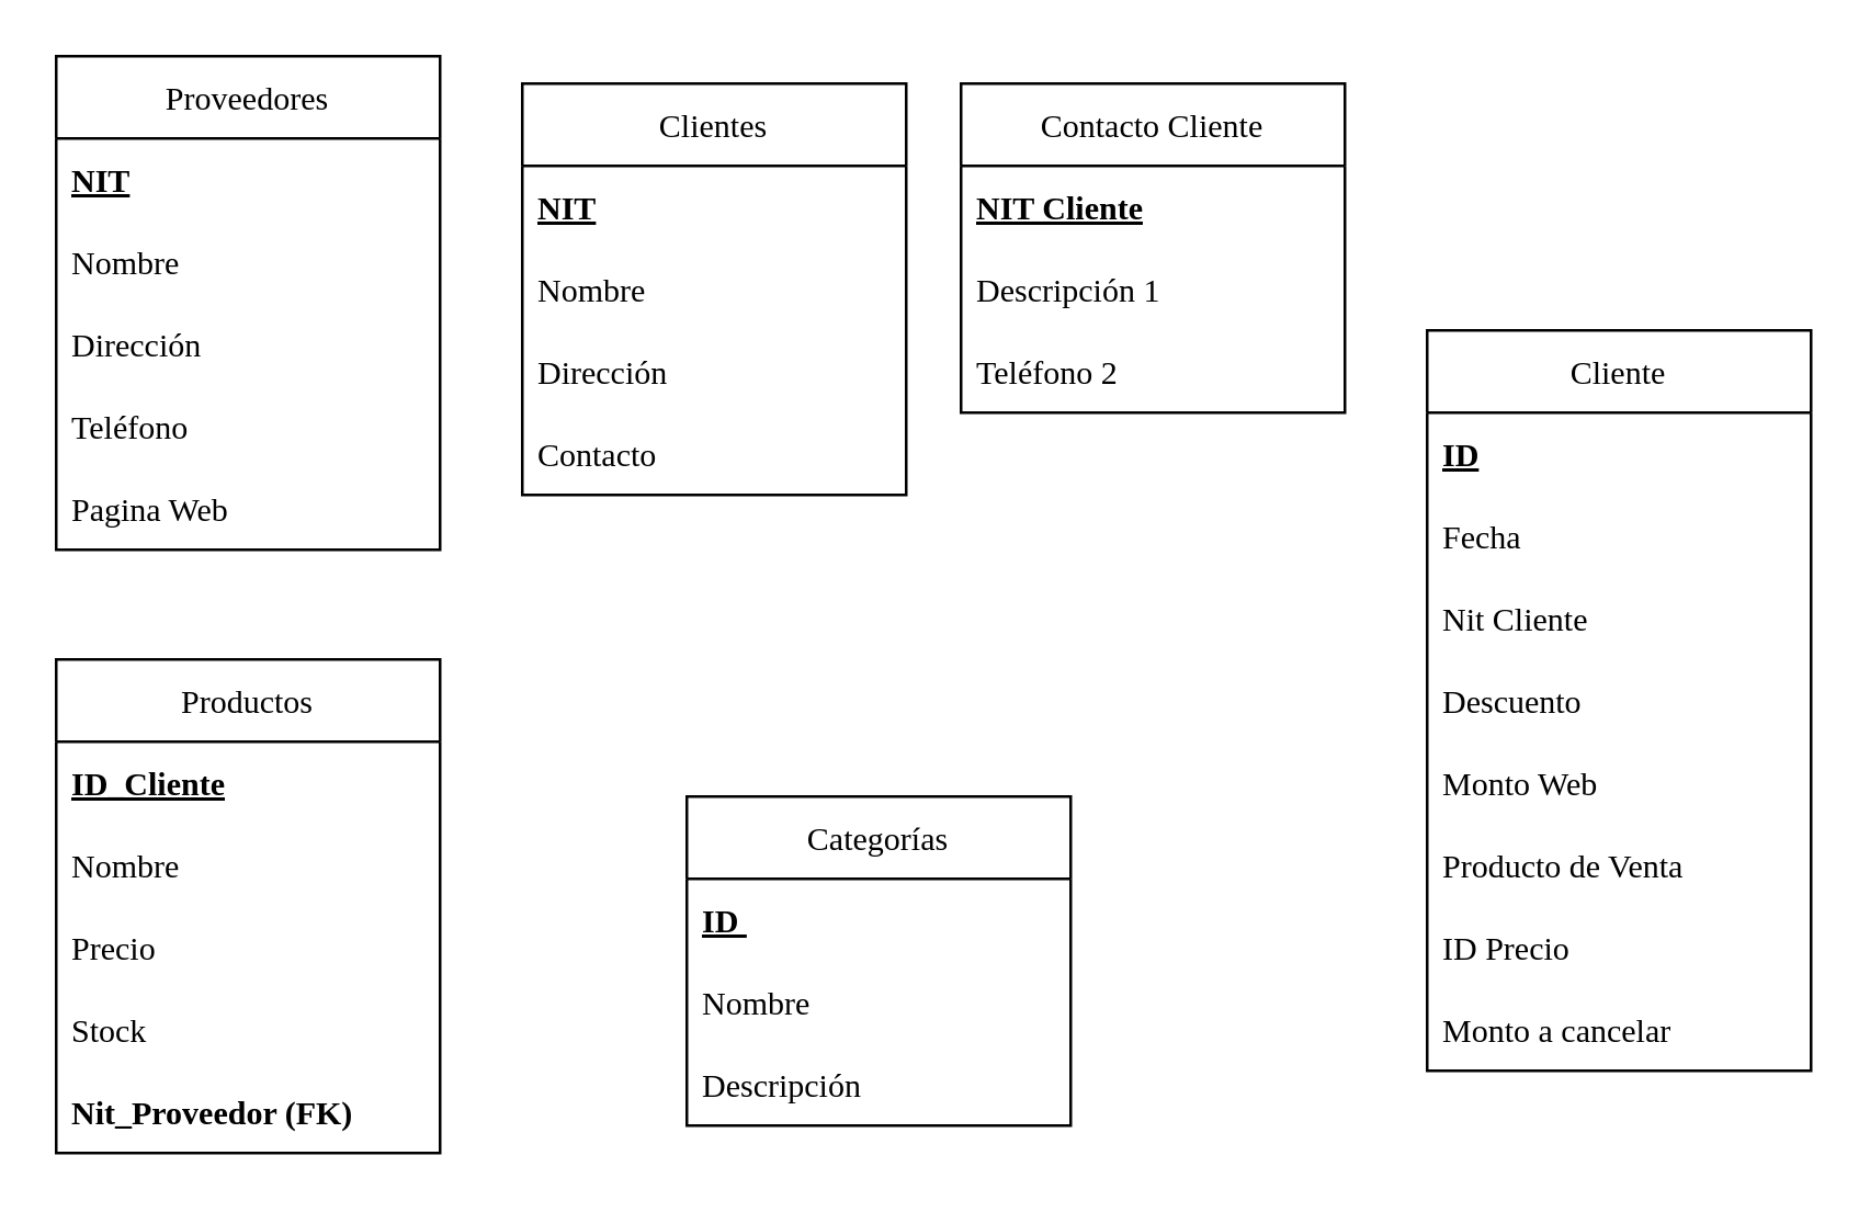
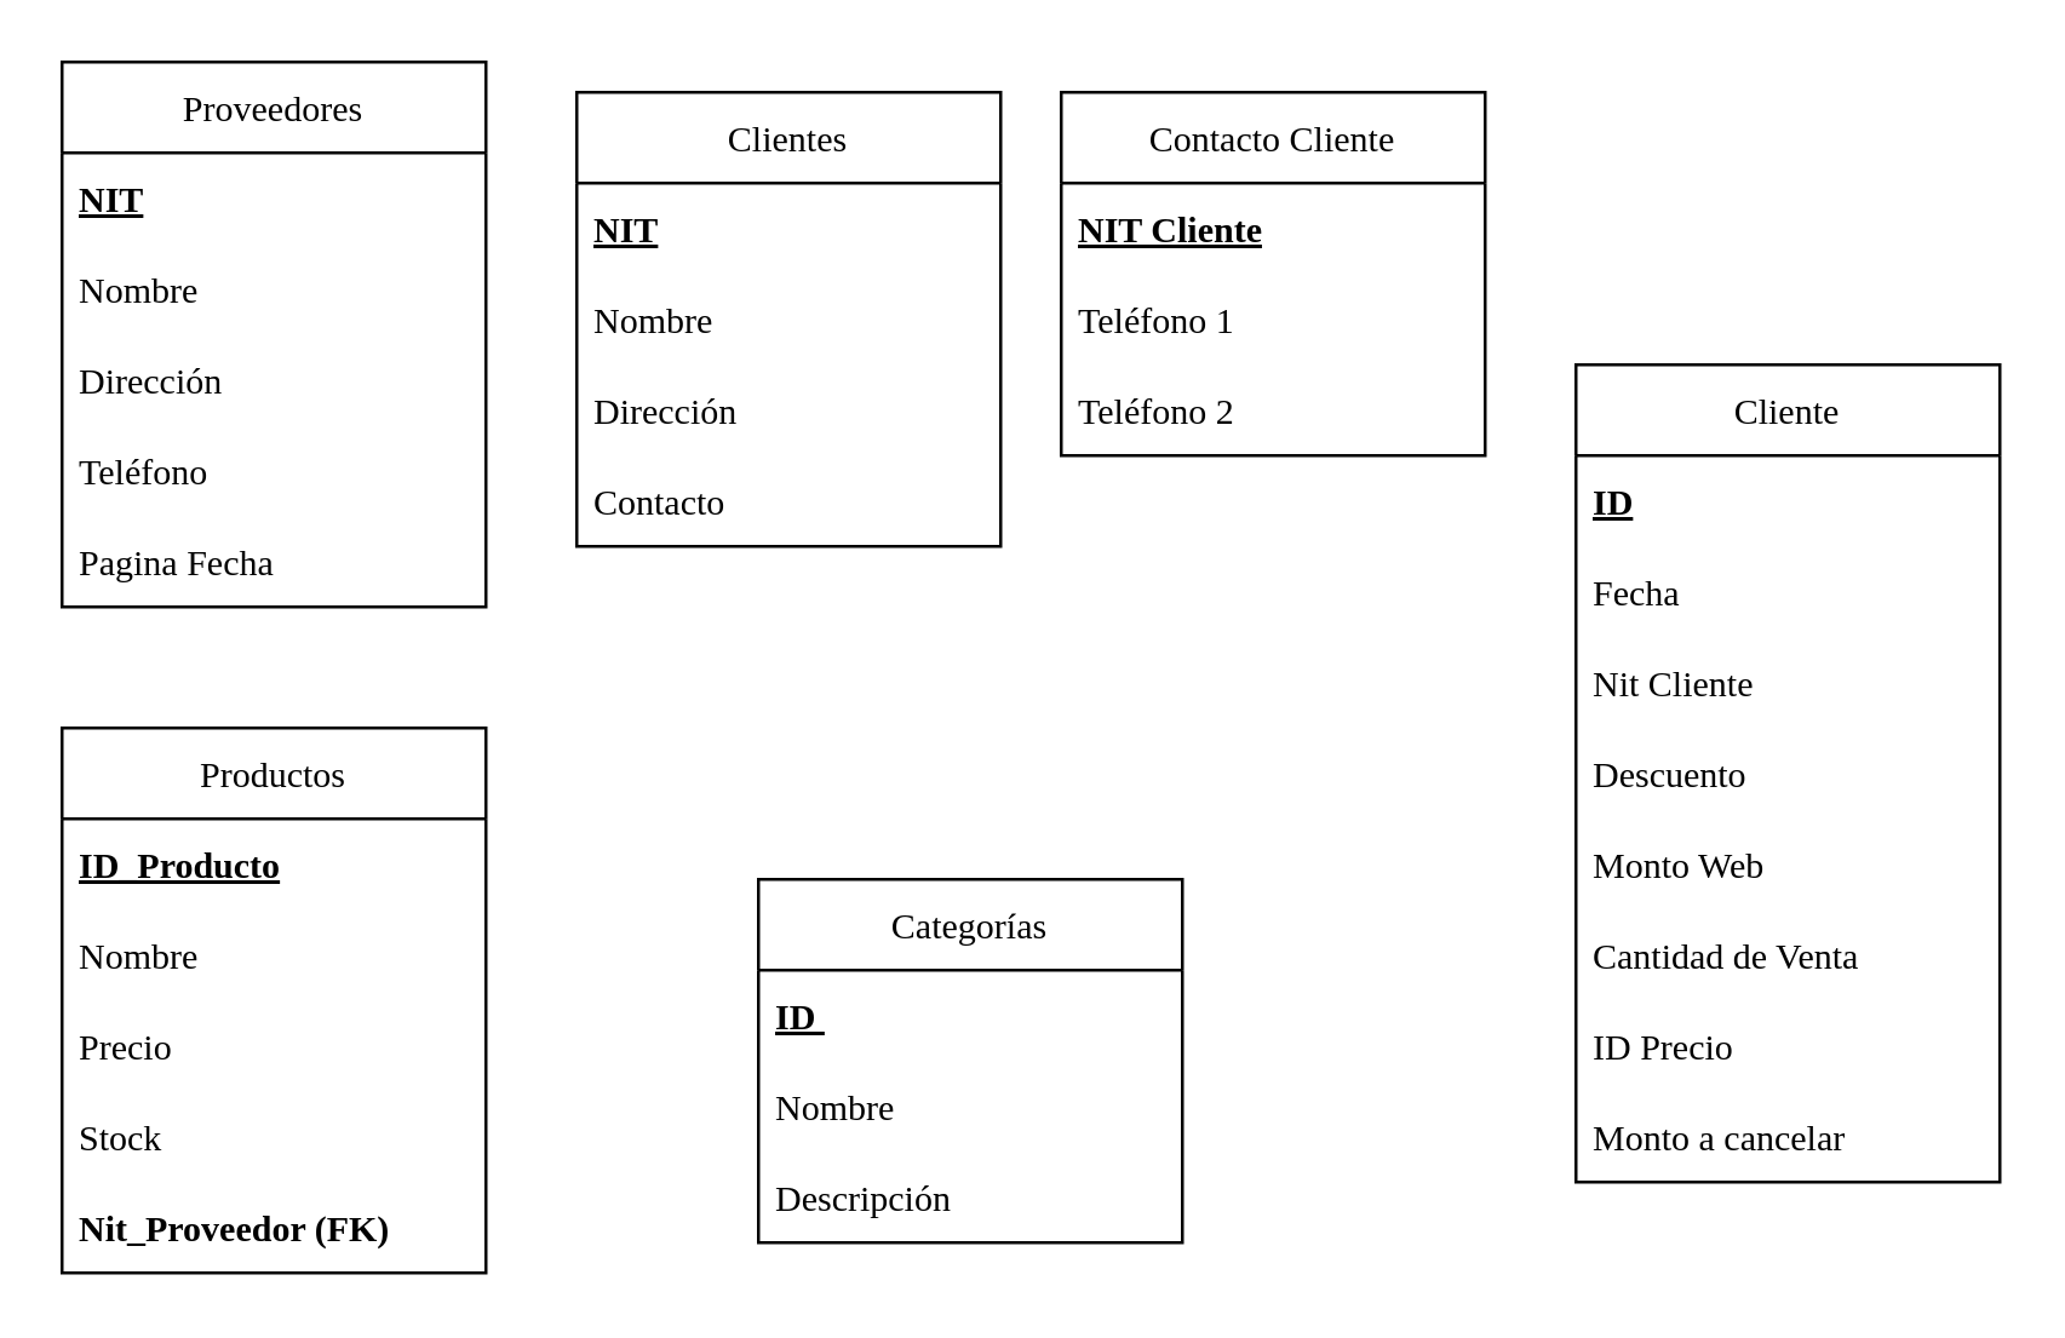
- <mxCell id="34" value="Descripción 1" style="text;strokeColor=none;fillColor=none;align=left;verticalAlign=middle;spacingLeft=4;spacingRight=4;overflow=hidden;points=[[0,0.5],[1,0.5]];portConstraint=eastwest;rotatable=0;fontFamily=Times New Roman;" vertex="1" parent="32"><mxGeometry y="60" width="140" height="30" as="geometry" /></mxCell>
+ <mxCell id="34" value="Teléfono 1" style="text;strokeColor=none;fillColor=none;align=left;verticalAlign=middle;spacingLeft=4;spacingRight=4;overflow=hidden;points=[[0,0.5],[1,0.5]];portConstraint=eastwest;rotatable=0;fontFamily=Times New Roman;" vertex="1" parent="32"><mxGeometry y="60" width="140" height="30" as="geometry" /></mxCell>
- <mxCell id="7" value="Pagina Web" style="text;strokeColor=none;fillColor=none;align=left;verticalAlign=middle;spacingLeft=4;spacingRight=4;overflow=hidden;points=[[0,0.5],[1,0.5]];portConstraint=eastwest;rotatable=0;fontFamily=Times New Roman;gradientColor=none;" parent="2" vertex="1"><mxGeometry y="150" width="140" height="30" as="geometry" /></mxCell>
+ <mxCell id="7" value="Pagina Fecha" style="text;strokeColor=none;fillColor=none;align=left;verticalAlign=middle;spacingLeft=4;spacingRight=4;overflow=hidden;points=[[0,0.5],[1,0.5]];portConstraint=eastwest;rotatable=0;fontFamily=Times New Roman;gradientColor=none;" parent="2" vertex="1"><mxGeometry y="150" width="140" height="30" as="geometry" /></mxCell>
- <mxCell id="13" value="ID_Cliente" style="text;strokeColor=none;fillColor=none;align=left;verticalAlign=middle;spacingLeft=4;spacingRight=4;overflow=hidden;points=[[0,0.5],[1,0.5]];portConstraint=eastwest;rotatable=0;fontFamily=Times New Roman;fontStyle=5" parent="12" vertex="1"><mxGeometry y="30" width="140" height="30" as="geometry" /></mxCell>
+ <mxCell id="13" value="ID_Producto" style="text;strokeColor=none;fillColor=none;align=left;verticalAlign=middle;spacingLeft=4;spacingRight=4;overflow=hidden;points=[[0,0.5],[1,0.5]];portConstraint=eastwest;rotatable=0;fontFamily=Times New Roman;fontStyle=5" parent="12" vertex="1"><mxGeometry y="30" width="140" height="30" as="geometry" /></mxCell>
- <mxCell id="29" value="Producto de Venta" style="text;strokeColor=none;fillColor=none;align=left;verticalAlign=middle;spacingLeft=4;spacingRight=4;overflow=hidden;points=[[0,0.5],[1,0.5]];portConstraint=eastwest;rotatable=0;fontFamily=Times New Roman;" vertex="1" parent="23"><mxGeometry y="180" width="140" height="30" as="geometry" /></mxCell>
+ <mxCell id="29" value="Cantidad de Venta" style="text;strokeColor=none;fillColor=none;align=left;verticalAlign=middle;spacingLeft=4;spacingRight=4;overflow=hidden;points=[[0,0.5],[1,0.5]];portConstraint=eastwest;rotatable=0;fontFamily=Times New Roman;" vertex="1" parent="23"><mxGeometry y="180" width="140" height="30" as="geometry" /></mxCell>
